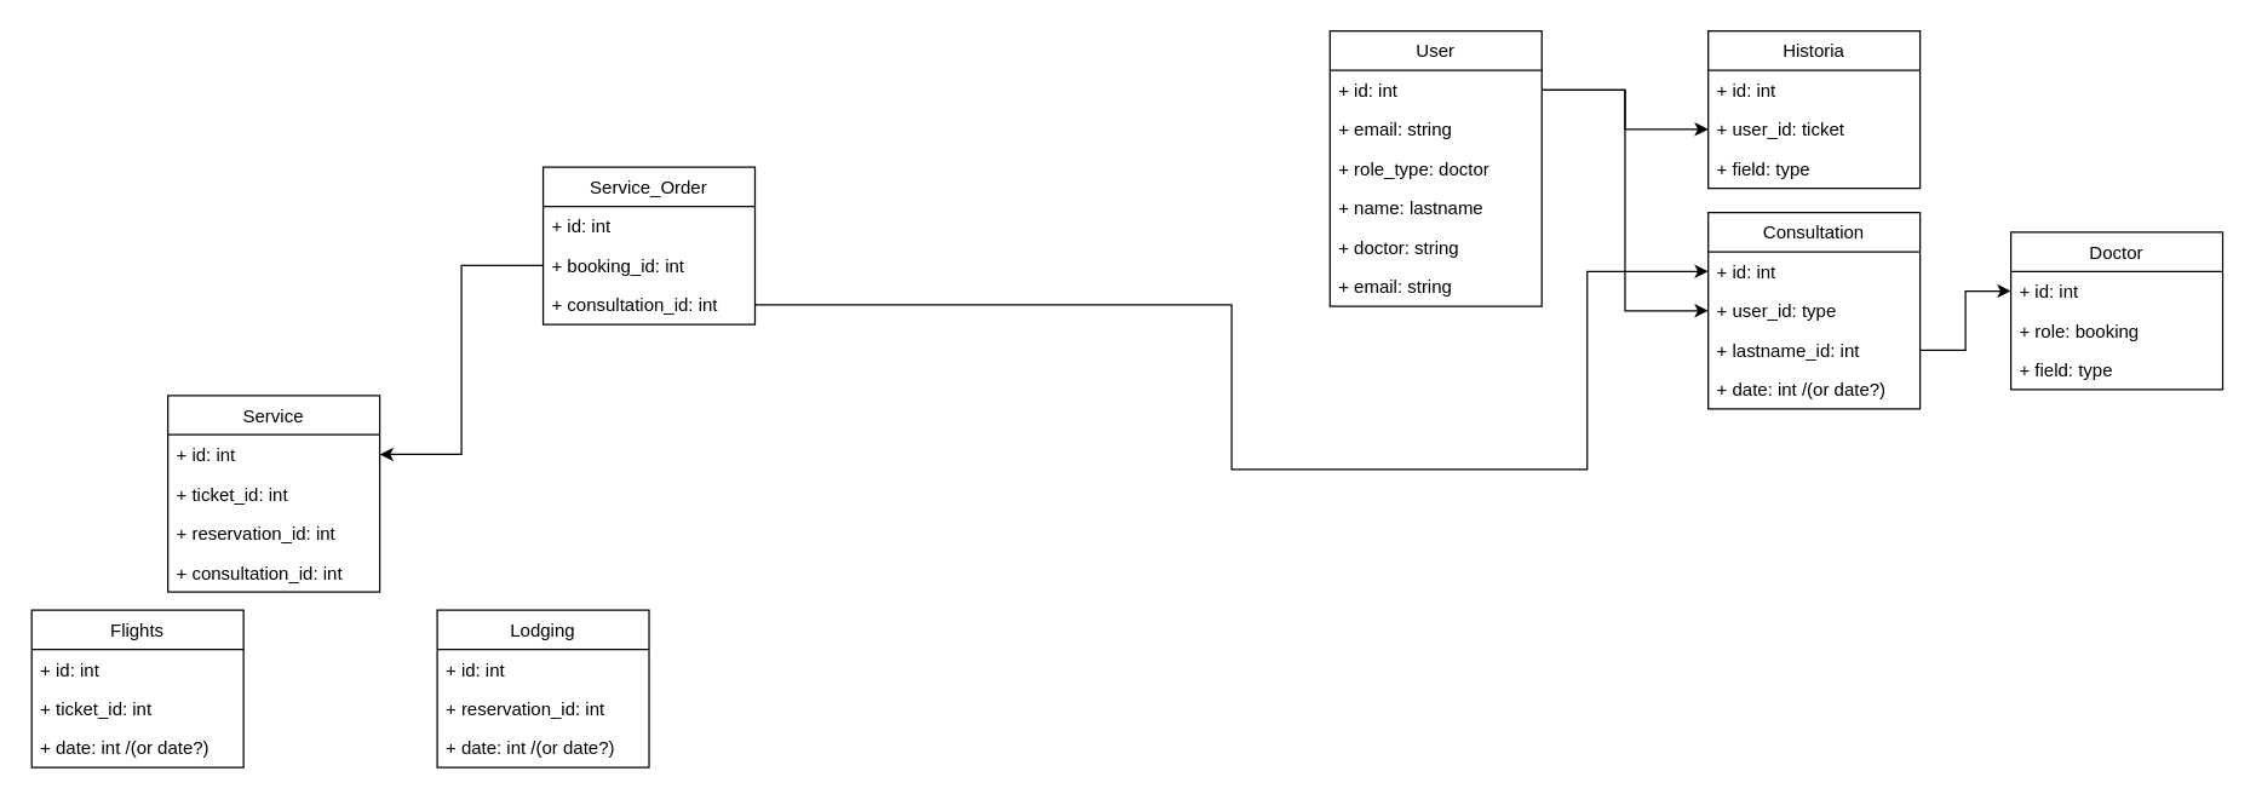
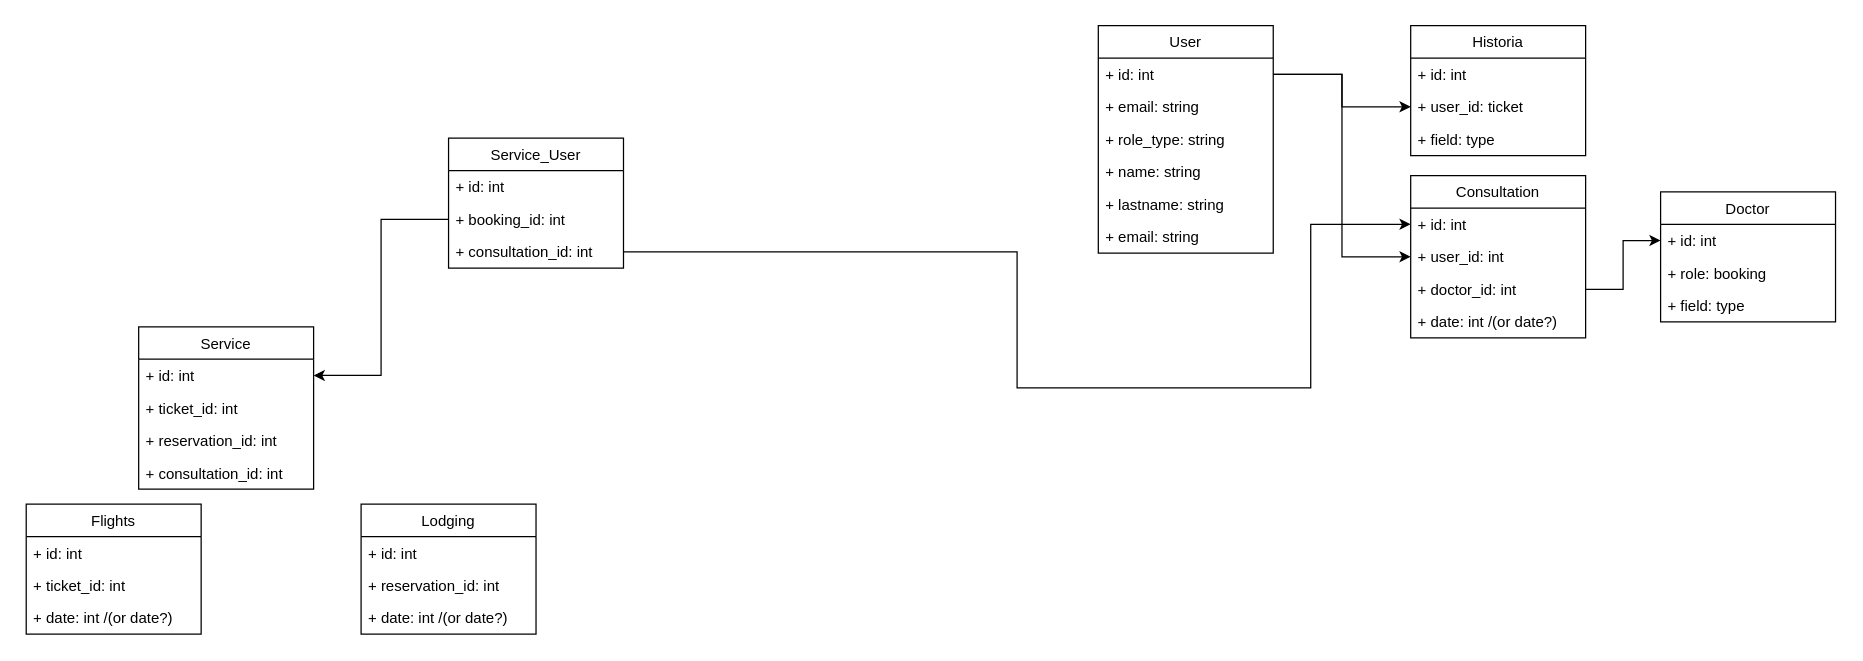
- <mxCell id="5" value="+ role_type: doctor" style="text;strokeColor=none;fillColor=none;align=left;verticalAlign=top;spacingLeft=4;spacingRight=4;overflow=hidden;rotatable=0;points=[[0,0.5],[1,0.5]];portConstraint=eastwest;" parent="2" vertex="1"><mxGeometry y="78" width="140" height="26" as="geometry" /></mxCell>
+ <mxCell id="5" value="+ role_type: string" style="text;strokeColor=none;fillColor=none;align=left;verticalAlign=top;spacingLeft=4;spacingRight=4;overflow=hidden;rotatable=0;points=[[0,0.5],[1,0.5]];portConstraint=eastwest;" parent="2" vertex="1"><mxGeometry y="78" width="140" height="26" as="geometry" /></mxCell>
- <mxCell id="32" value="Service_Order" style="swimlane;fontStyle=0;childLayout=stackLayout;horizontal=1;startSize=26;fillColor=none;horizontalStack=0;resizeParent=1;resizeParentMax=0;resizeLast=0;collapsible=1;marginBottom=0;" parent="1" vertex="1"><mxGeometry x="358" y="110" width="140" height="104" as="geometry" /></mxCell>
+ <mxCell id="32" value="Service_User" style="swimlane;fontStyle=0;childLayout=stackLayout;horizontal=1;startSize=26;fillColor=none;horizontalStack=0;resizeParent=1;resizeParentMax=0;resizeLast=0;collapsible=1;marginBottom=0;" parent="1" vertex="1"><mxGeometry x="358" y="110" width="140" height="104" as="geometry" /></mxCell>
- <mxCell id="6" value="+ name: lastname" style="text;strokeColor=none;fillColor=none;align=left;verticalAlign=top;spacingLeft=4;spacingRight=4;overflow=hidden;rotatable=0;points=[[0,0.5],[1,0.5]];portConstraint=eastwest;" parent="2" vertex="1"><mxGeometry y="104" width="140" height="26" as="geometry" /></mxCell>
+ <mxCell id="6" value="+ name: string" style="text;strokeColor=none;fillColor=none;align=left;verticalAlign=top;spacingLeft=4;spacingRight=4;overflow=hidden;rotatable=0;points=[[0,0.5],[1,0.5]];portConstraint=eastwest;" parent="2" vertex="1"><mxGeometry y="104" width="140" height="26" as="geometry" /></mxCell>
- <mxCell id="7" value="+ doctor: string" style="text;strokeColor=none;fillColor=none;align=left;verticalAlign=top;spacingLeft=4;spacingRight=4;overflow=hidden;rotatable=0;points=[[0,0.5],[1,0.5]];portConstraint=eastwest;" parent="2" vertex="1"><mxGeometry y="130" width="140" height="26" as="geometry" /></mxCell>
+ <mxCell id="7" value="+ lastname: string" style="text;strokeColor=none;fillColor=none;align=left;verticalAlign=top;spacingLeft=4;spacingRight=4;overflow=hidden;rotatable=0;points=[[0,0.5],[1,0.5]];portConstraint=eastwest;" parent="2" vertex="1"><mxGeometry y="130" width="140" height="26" as="geometry" /></mxCell>
- <mxCell id="29" value="+ user_id: type" style="text;strokeColor=none;fillColor=none;align=left;verticalAlign=top;spacingLeft=4;spacingRight=4;overflow=hidden;rotatable=0;points=[[0,0.5],[1,0.5]];portConstraint=eastwest;" parent="27" vertex="1"><mxGeometry y="52" width="140" height="26" as="geometry" /></mxCell>
+ <mxCell id="29" value="+ user_id: int" style="text;strokeColor=none;fillColor=none;align=left;verticalAlign=top;spacingLeft=4;spacingRight=4;overflow=hidden;rotatable=0;points=[[0,0.5],[1,0.5]];portConstraint=eastwest;" parent="27" vertex="1"><mxGeometry y="52" width="140" height="26" as="geometry" /></mxCell>
- <mxCell id="30" value="+ lastname_id: int" style="text;strokeColor=none;fillColor=none;align=left;verticalAlign=top;spacingLeft=4;spacingRight=4;overflow=hidden;rotatable=0;points=[[0,0.5],[1,0.5]];portConstraint=eastwest;" parent="27" vertex="1"><mxGeometry y="78" width="140" height="26" as="geometry" /></mxCell>
+ <mxCell id="30" value="+ doctor_id: int" style="text;strokeColor=none;fillColor=none;align=left;verticalAlign=top;spacingLeft=4;spacingRight=4;overflow=hidden;rotatable=0;points=[[0,0.5],[1,0.5]];portConstraint=eastwest;" parent="27" vertex="1"><mxGeometry y="78" width="140" height="26" as="geometry" /></mxCell>
